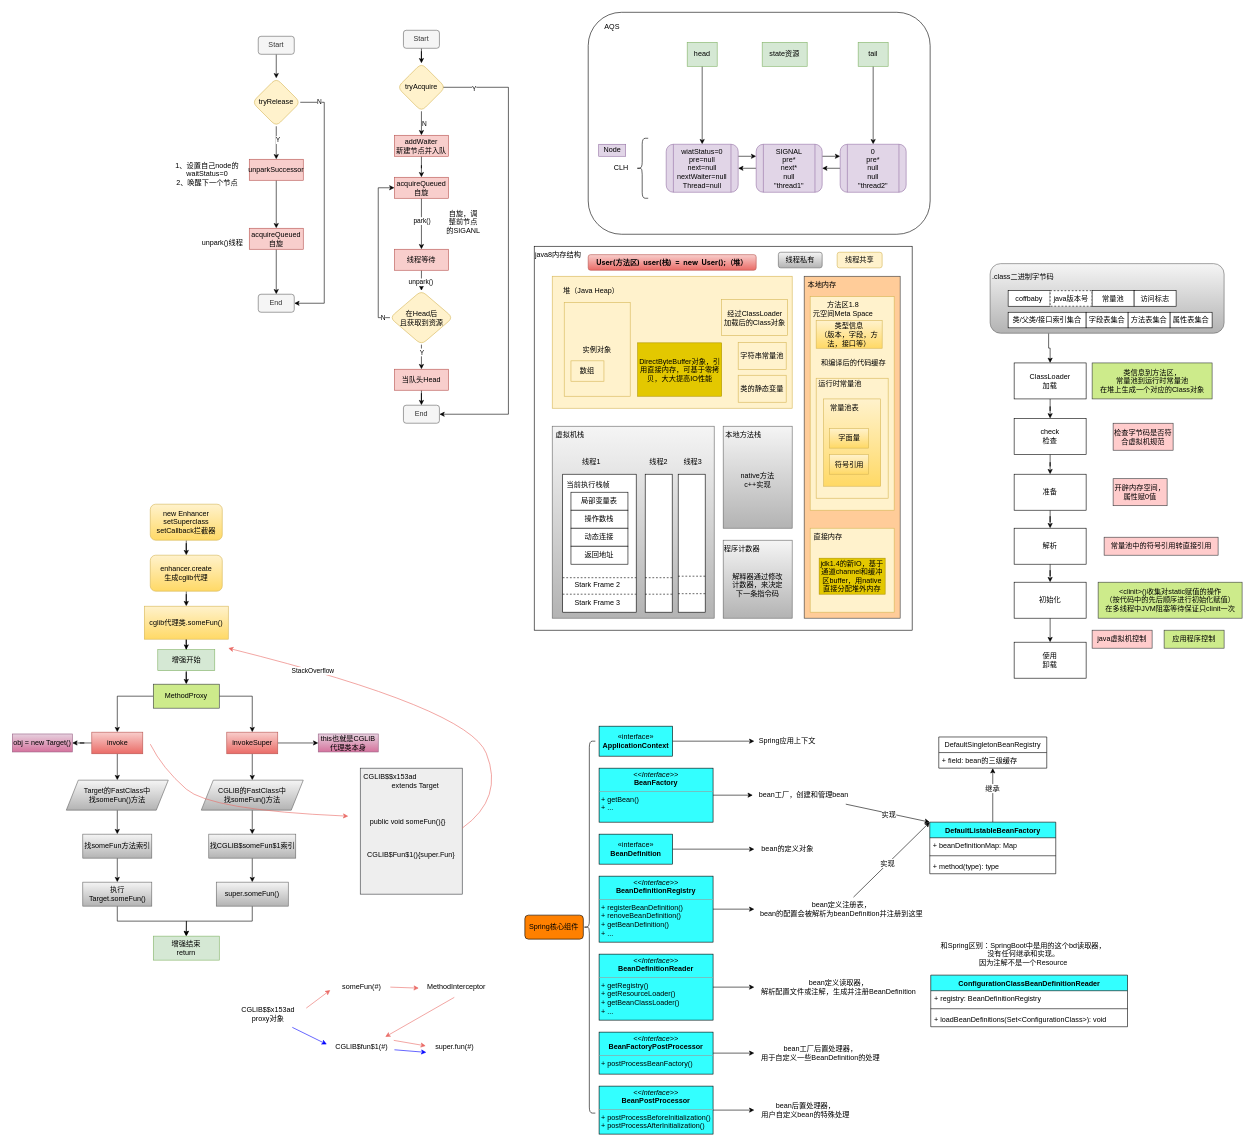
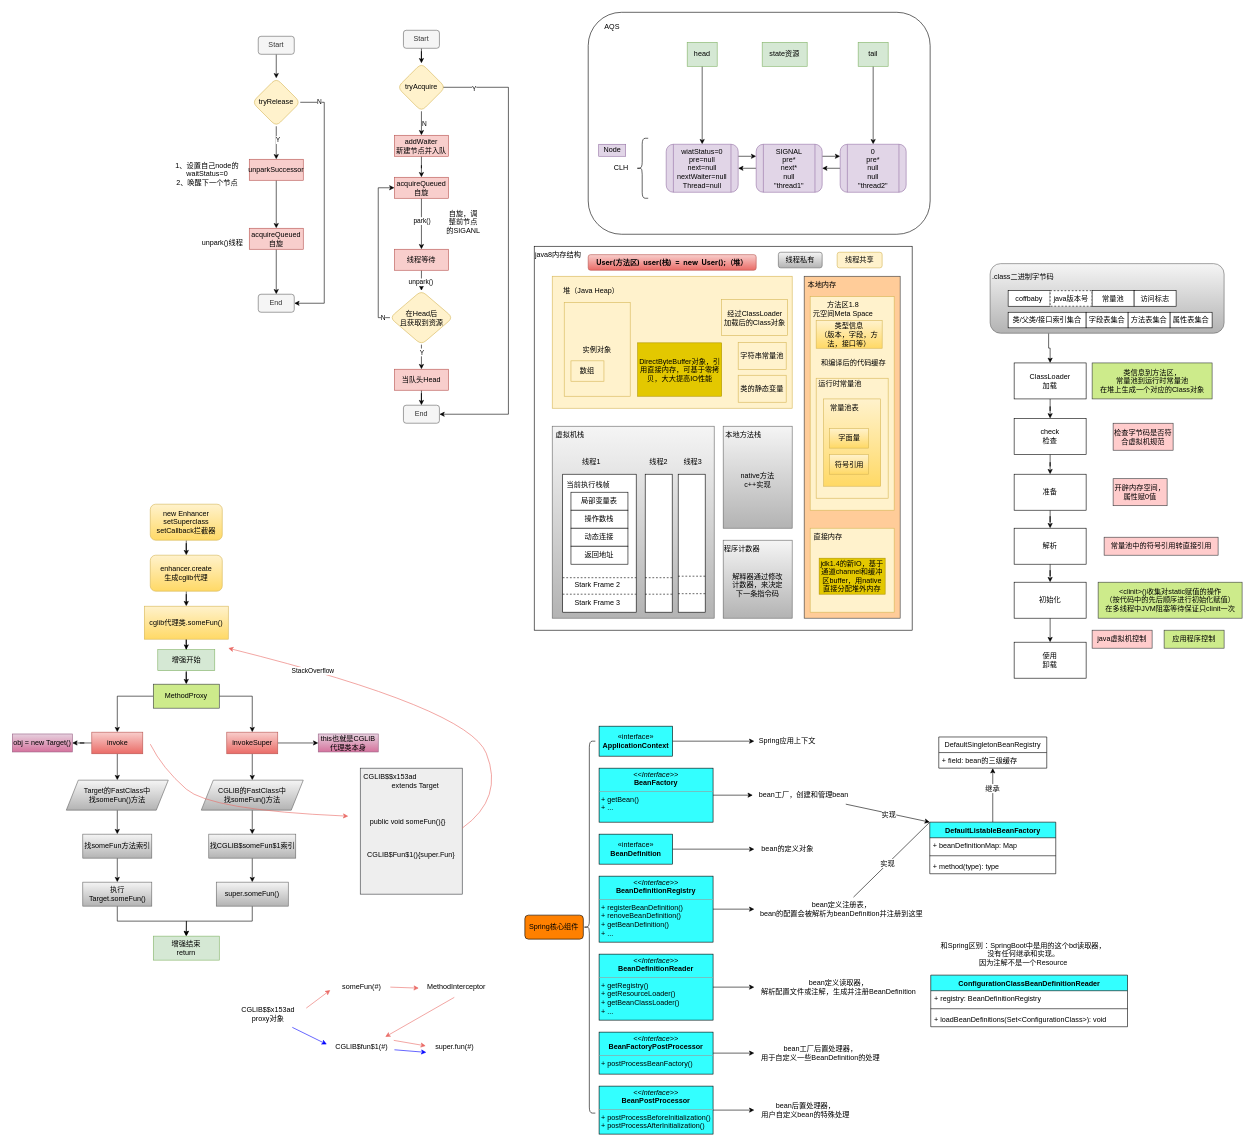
- <mxCell id="198" style="edgeStyle=none;rounded=0;orthogonalLoop=1;jettySize=auto;html=1;entryX=0;entryY=0;entryDx=0;entryDy=0;fontFamily=Helvetica;fontSize=12;fontColor=default;" edge="1" parent="1" source="200" target="220"><mxGeometry relative="1" as="geometry" /></mxCell>
+ <mxCell id="198" style="edgeStyle=none;rounded=0;orthogonalLoop=1;jettySize=auto;html=1;entryX=0;entryY=0;entryDx=0;entryDy=0;fontFamily=Helvetica;fontSize=12;fontColor=default;endArrow=none;" edge="1" parent="1" source="200" target="220"><mxGeometry relative="1" as="geometry" /></mxCell>
